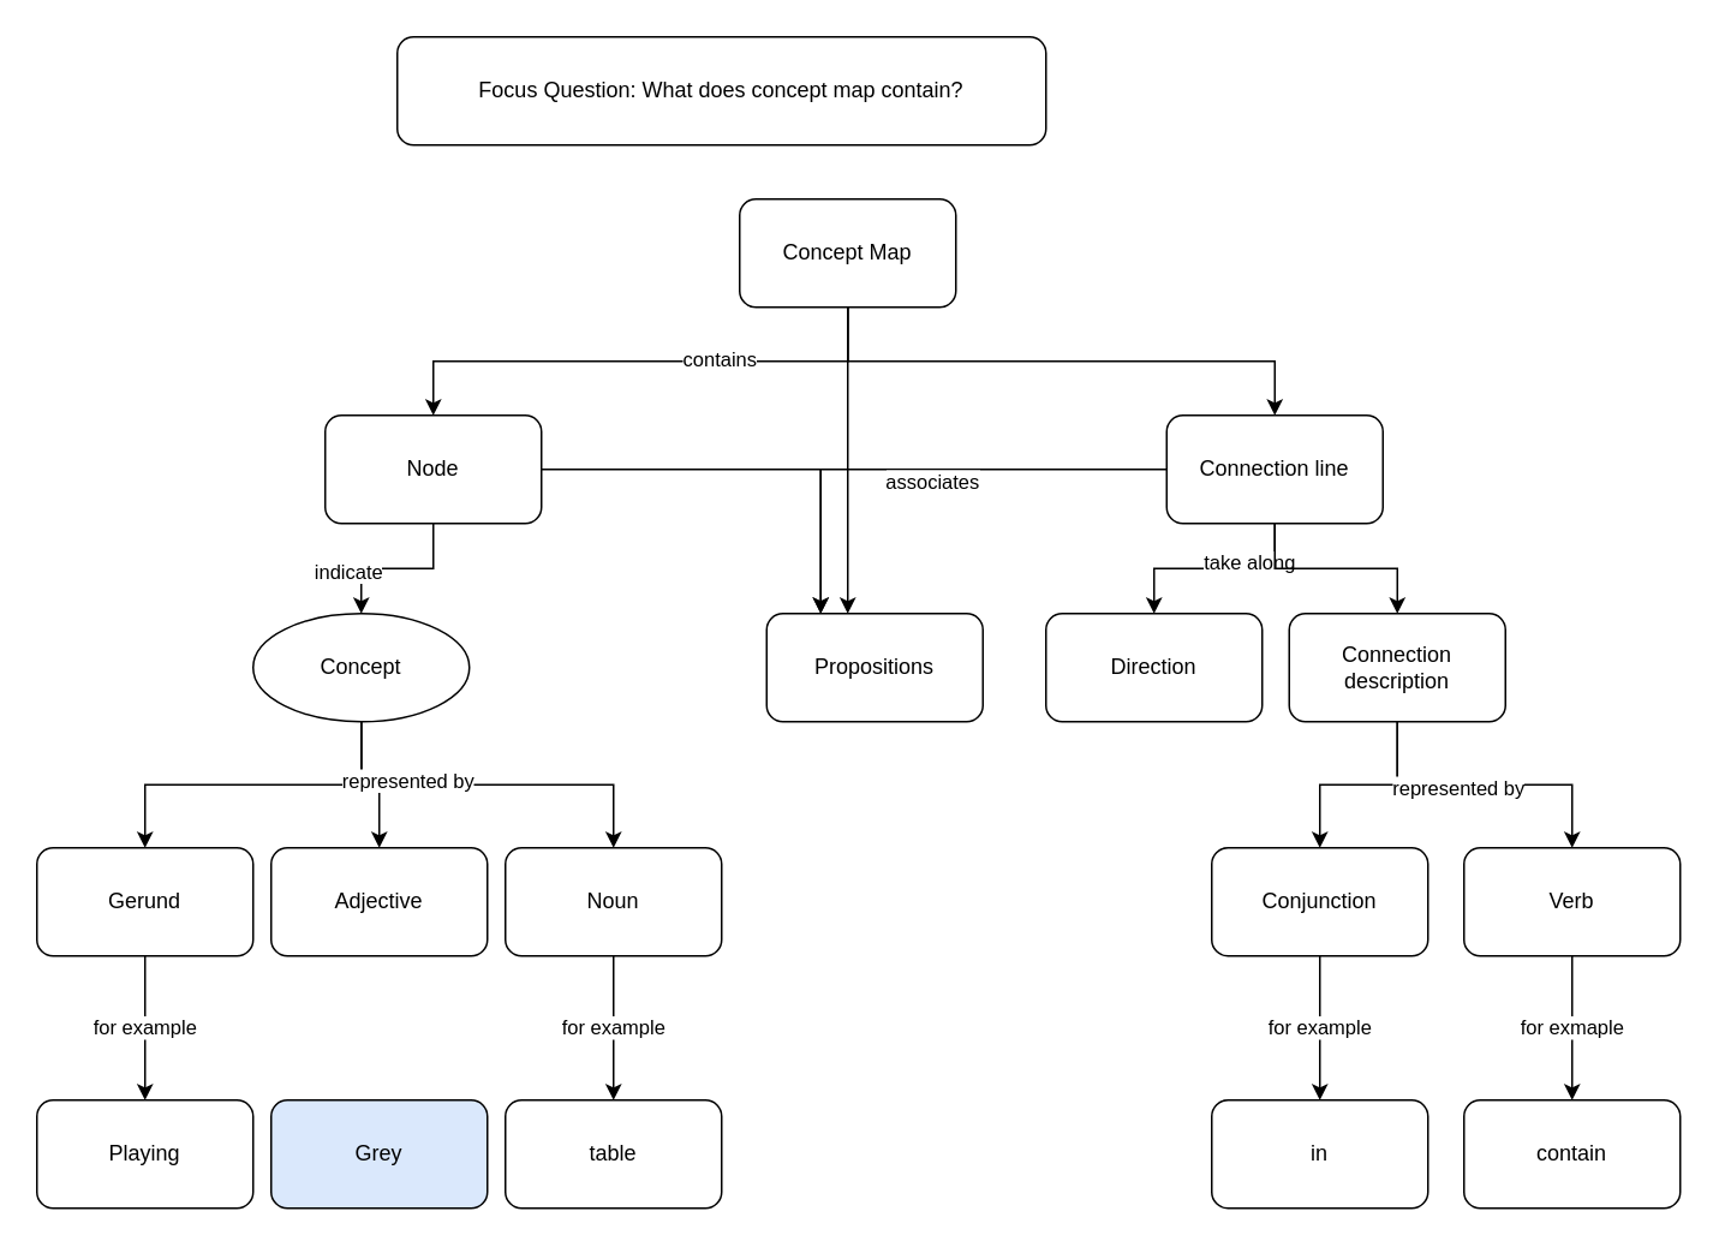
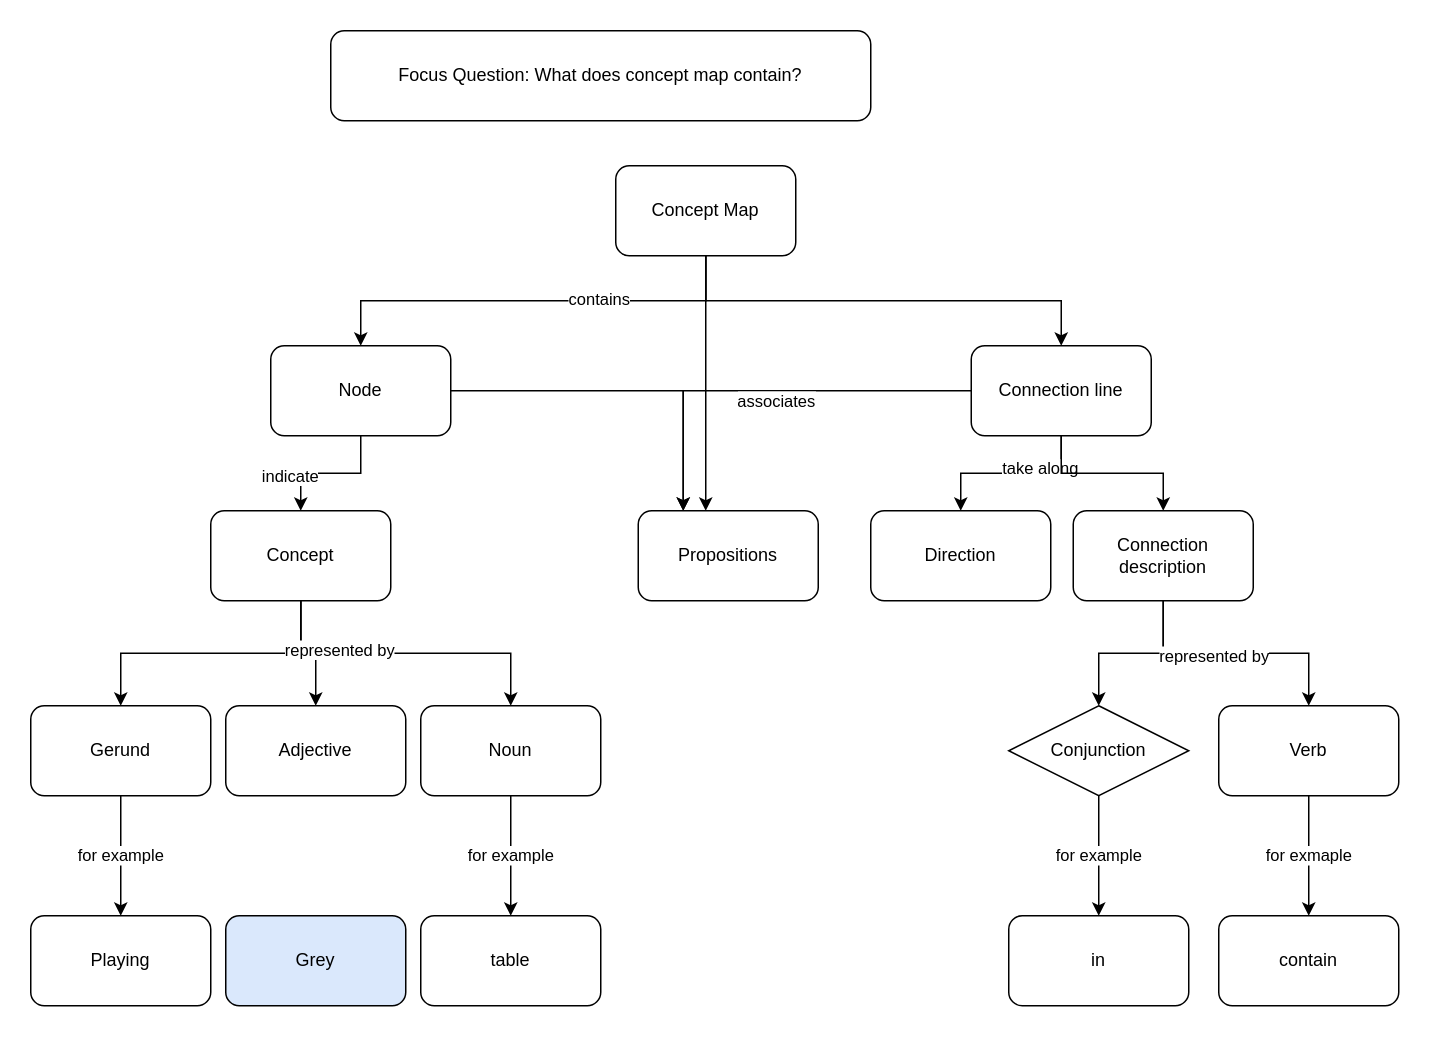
- <mxCell id="35" value="Concept" style="ellipse;whiteSpace=wrap;html=1;" vertex="1" parent="1"><mxGeometry x="140" y="340" width="120" height="60" as="geometry" /></mxCell>
+ <mxCell id="35" value="Concept" style="rounded=1;whiteSpace=wrap;html=1;" vertex="1" parent="1"><mxGeometry x="140" y="340" width="120" height="60" as="geometry" /></mxCell>
- <mxCell id="25" value="Conjunction" style="rounded=1;whiteSpace=wrap;html=1;" vertex="1" parent="1"><mxGeometry x="672" y="470" width="120" height="60" as="geometry" /></mxCell>
+ <mxCell id="25" value="Conjunction" style="rhombus;whiteSpace=wrap;html=1;" vertex="1" parent="1"><mxGeometry x="672" y="470" width="120" height="60" as="geometry" /></mxCell>
